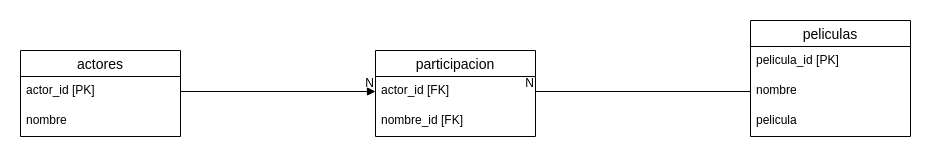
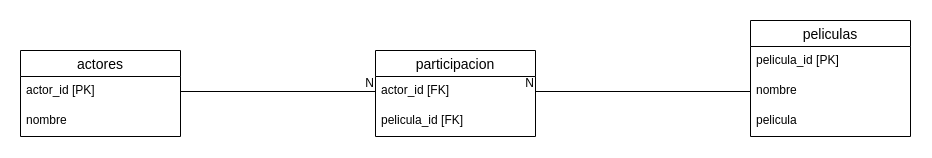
- <mxCell id="12" value="" style="endArrow=block;html=1;rounded=0;exitX=1;exitY=0.5;exitDx=0;exitDy=0;entryX=0;entryY=0.5;entryDx=0;entryDy=0;" edge="1" parent="1" source="3" target="6"><mxGeometry relative="1" as="geometry"><mxPoint x="280" y="200" as="sourcePoint" /><mxPoint x="440" y="200" as="targetPoint" /></mxGeometry></mxCell>
+ <mxCell id="12" value="" style="endArrow=none;html=1;rounded=0;exitX=1;exitY=0.5;exitDx=0;exitDy=0;entryX=0;entryY=0.5;entryDx=0;entryDy=0;" edge="1" parent="1" source="3" target="6"><mxGeometry relative="1" as="geometry"><mxPoint x="280" y="200" as="sourcePoint" /><mxPoint x="440" y="200" as="targetPoint" /></mxGeometry></mxCell>
- <mxCell id="7" value="nombre_id [FK]" style="text;strokeColor=none;fillColor=none;spacingLeft=4;spacingRight=4;overflow=hidden;rotatable=0;points=[[0,0.5],[1,0.5]];portConstraint=eastwest;fontSize=12;whiteSpace=wrap;html=1;" vertex="1" parent="5"><mxGeometry y="56" width="160" height="30" as="geometry" /></mxCell>
+ <mxCell id="7" value="pelicula_id [FK]" style="text;strokeColor=none;fillColor=none;spacingLeft=4;spacingRight=4;overflow=hidden;rotatable=0;points=[[0,0.5],[1,0.5]];portConstraint=eastwest;fontSize=12;whiteSpace=wrap;html=1;" vertex="1" parent="5"><mxGeometry y="56" width="160" height="30" as="geometry" /></mxCell>
